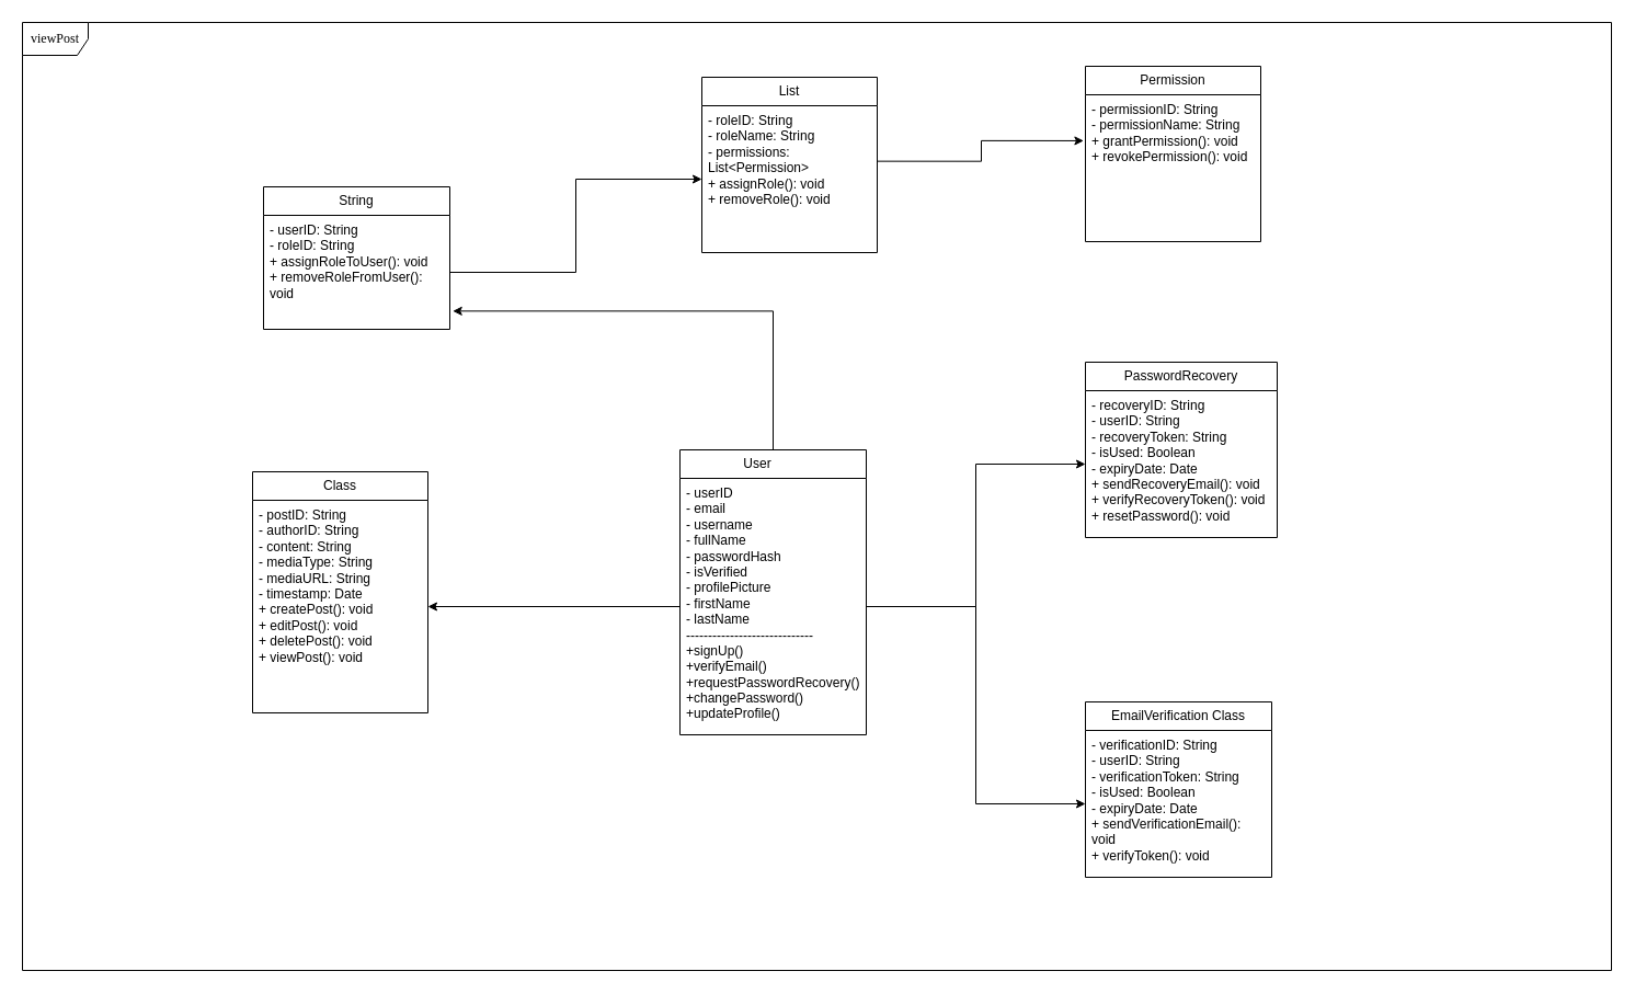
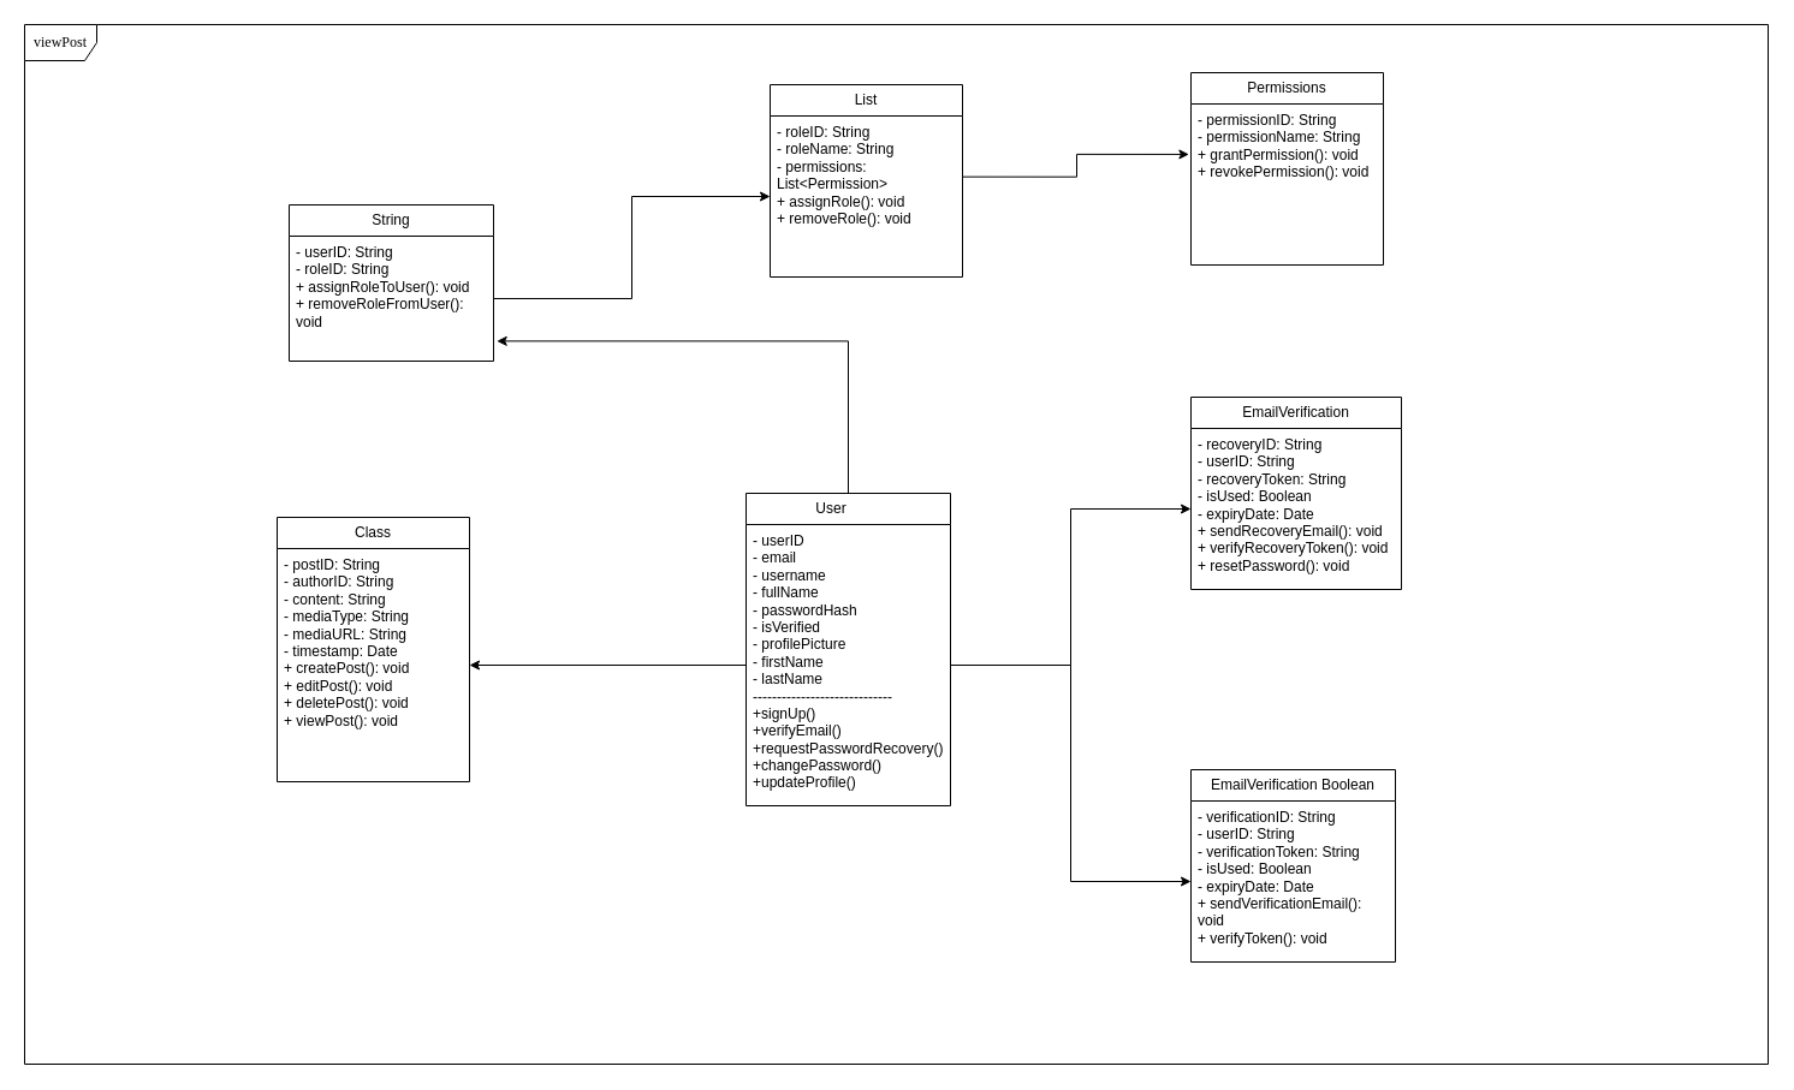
- <mxCell id="12" value="&lt;span style=&quot;text-align: left;&quot;&gt;Permission&lt;/span&gt;" style="swimlane;fontStyle=0;childLayout=stackLayout;horizontal=1;startSize=26;fillColor=none;horizontalStack=0;resizeParent=1;resizeParentMax=0;resizeLast=0;collapsible=1;marginBottom=0;whiteSpace=wrap;html=1;" vertex="1" parent="1"><mxGeometry x="990" y="60" width="160" height="160" as="geometry" /></mxCell>
+ <mxCell id="12" value="&lt;span style=&quot;text-align: left;&quot;&gt;Permissions&lt;/span&gt;" style="swimlane;fontStyle=0;childLayout=stackLayout;horizontal=1;startSize=26;fillColor=none;horizontalStack=0;resizeParent=1;resizeParentMax=0;resizeLast=0;collapsible=1;marginBottom=0;whiteSpace=wrap;html=1;" vertex="1" parent="1"><mxGeometry x="990" y="60" width="160" height="160" as="geometry" /></mxCell>
- <mxCell id="6" value="&lt;div style=&quot;text-align: left;&quot;&gt;PasswordRecovery&lt;/div&gt;" style="swimlane;fontStyle=0;childLayout=stackLayout;horizontal=1;startSize=26;fillColor=none;horizontalStack=0;resizeParent=1;resizeParentMax=0;resizeLast=0;collapsible=1;marginBottom=0;whiteSpace=wrap;html=1;" vertex="1" parent="1"><mxGeometry x="990" y="330" width="175" height="160" as="geometry" /></mxCell>
+ <mxCell id="6" value="&lt;div style=&quot;text-align: left;&quot;&gt;EmailVerification&lt;/div&gt;" style="swimlane;fontStyle=0;childLayout=stackLayout;horizontal=1;startSize=26;fillColor=none;horizontalStack=0;resizeParent=1;resizeParentMax=0;resizeLast=0;collapsible=1;marginBottom=0;whiteSpace=wrap;html=1;" vertex="1" parent="1"><mxGeometry x="990" y="330" width="175" height="160" as="geometry" /></mxCell>
- <mxCell id="8" value="EmailVerification Class" style="swimlane;fontStyle=0;childLayout=stackLayout;horizontal=1;startSize=26;fillColor=none;horizontalStack=0;resizeParent=1;resizeParentMax=0;resizeLast=0;collapsible=1;marginBottom=0;whiteSpace=wrap;html=1;" vertex="1" parent="1"><mxGeometry x="990" y="640" width="170" height="160" as="geometry" /></mxCell>
+ <mxCell id="8" value="EmailVerification Boolean" style="swimlane;fontStyle=0;childLayout=stackLayout;horizontal=1;startSize=26;fillColor=none;horizontalStack=0;resizeParent=1;resizeParentMax=0;resizeLast=0;collapsible=1;marginBottom=0;whiteSpace=wrap;html=1;" vertex="1" parent="1"><mxGeometry x="990" y="640" width="170" height="160" as="geometry" /></mxCell>
